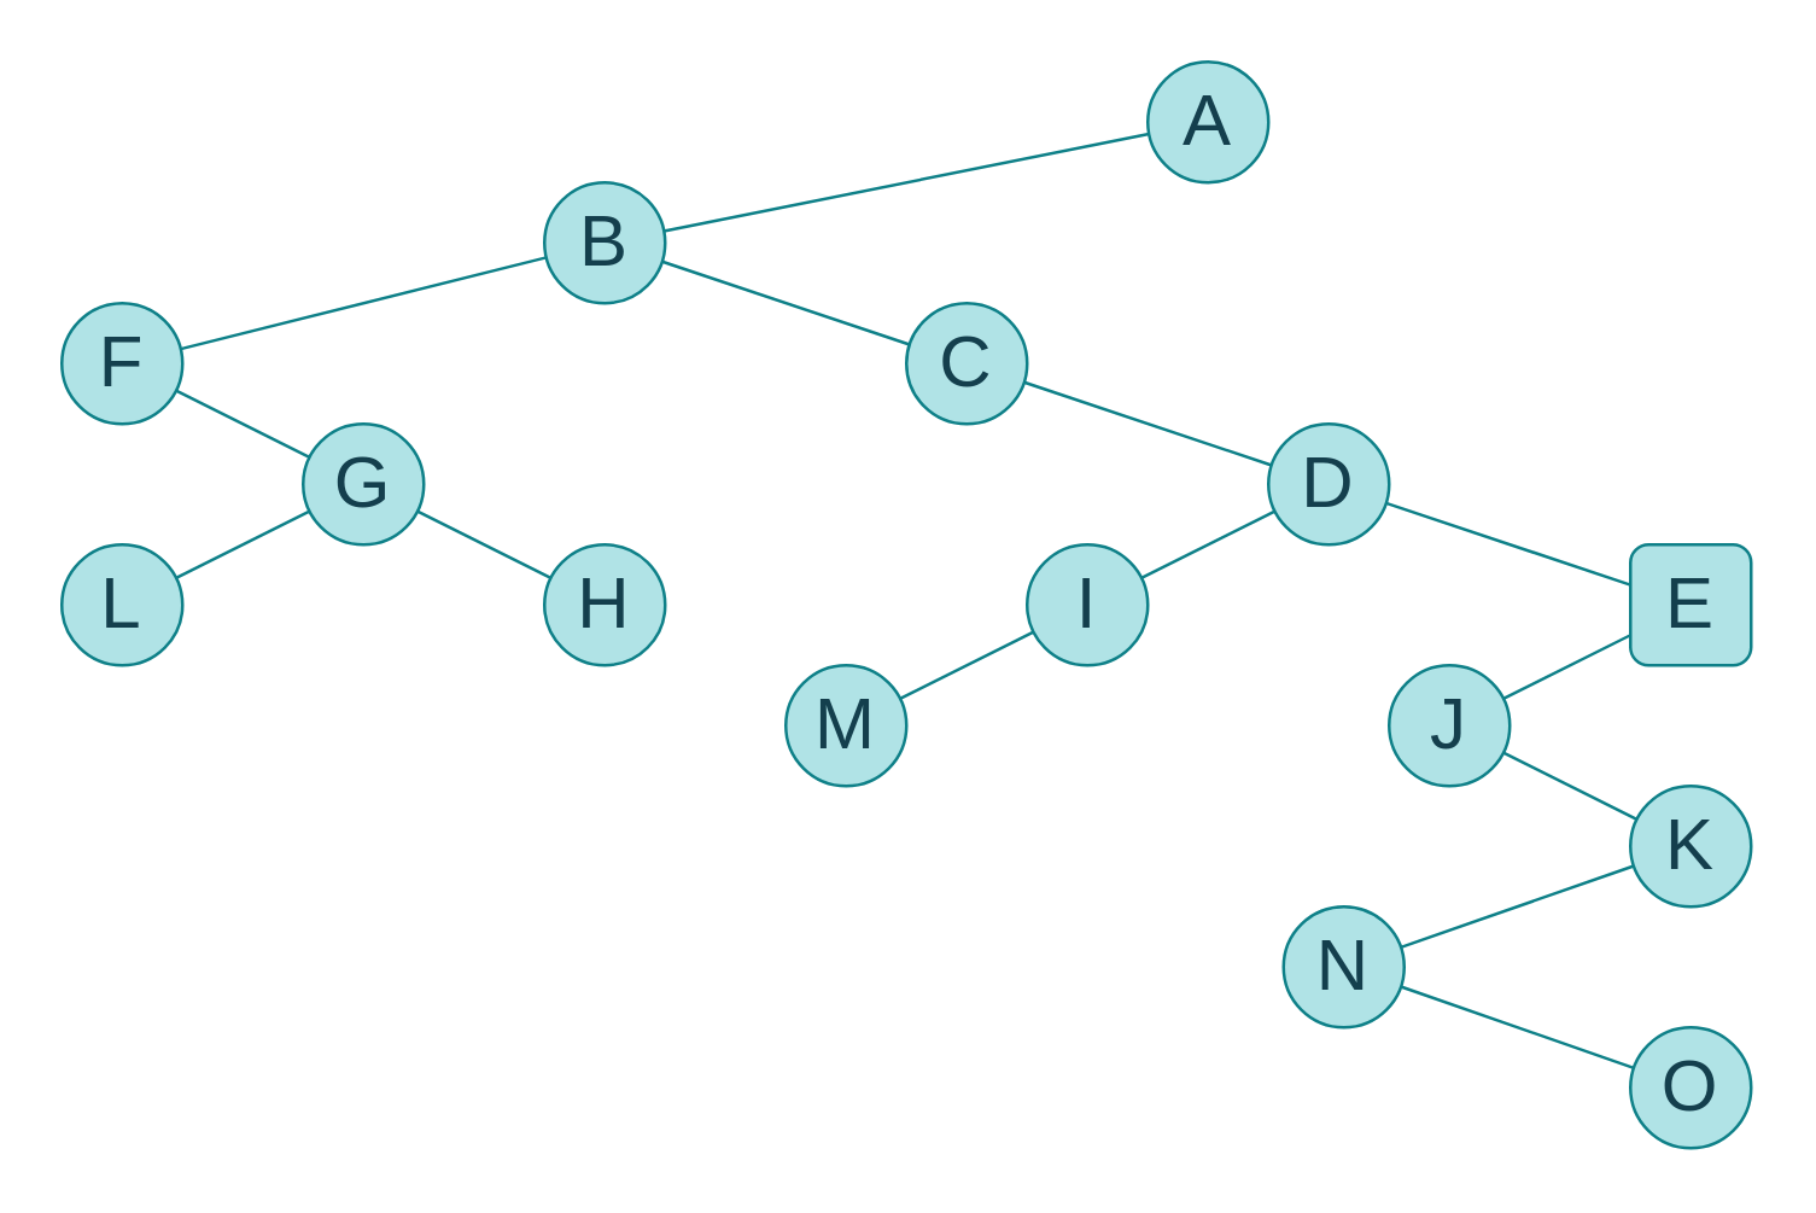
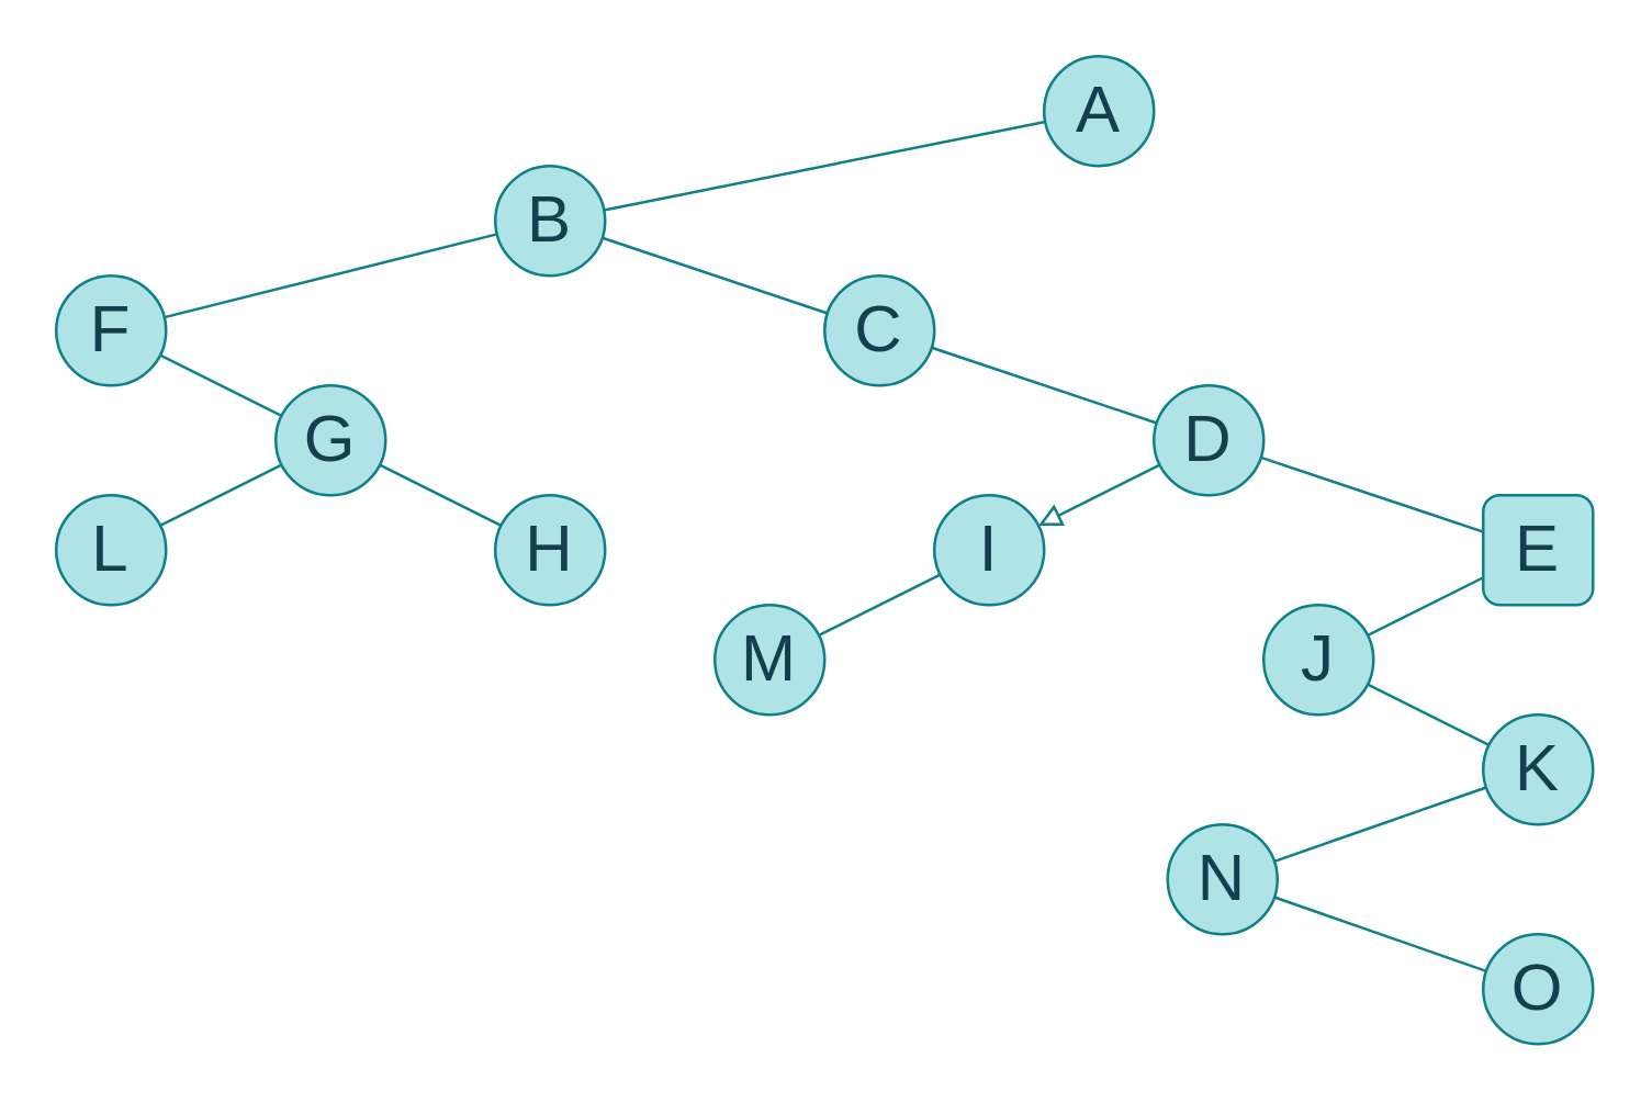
- <mxCell id="10" value="" style="edgeStyle=none;html=1;fillColor=#b0e3e6;strokeColor=#0e8088;fontFamily=Helvetica;fontColor=#143F4D;fontStyle=0;fontSize=24;endArrow=none;endFill=0;" edge="1" parent="1" source="11" target="22"><mxGeometry relative="1" as="geometry" /></mxCell>
+ <mxCell id="10" value="" style="edgeStyle=none;html=1;fillColor=#b0e3e6;strokeColor=#0e8088;fontFamily=Helvetica;fontColor=#143F4D;fontStyle=0;fontSize=24;endArrow=block;endFill=0;" edge="1" parent="1" source="11" target="22"><mxGeometry relative="1" as="geometry" /></mxCell>
